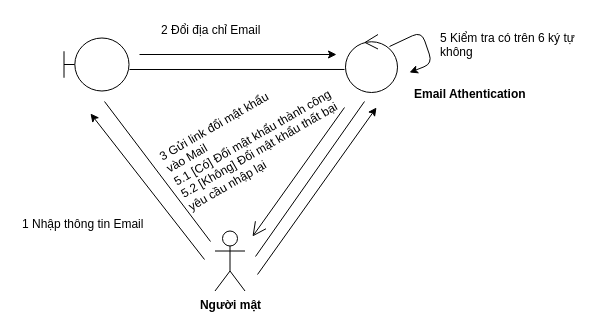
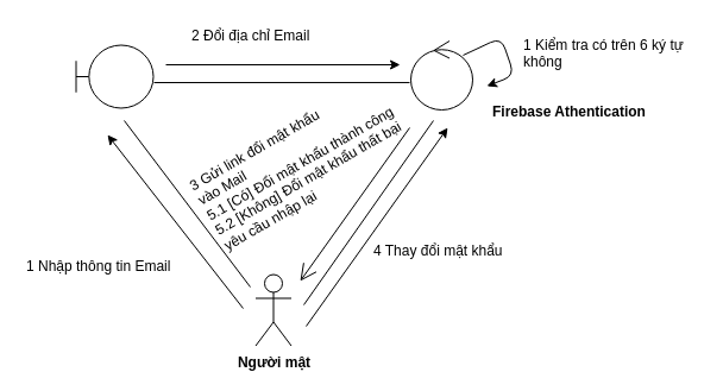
- <mxCell id="18" value="5 Kiểm tra có trên 6 ký tự&amp;nbsp;&lt;br&gt;không&lt;br&gt;" style="text;html=1;resizable=0;points=[];autosize=1;align=left;verticalAlign=top;spacingTop=-4;" vertex="1" parent="1"><mxGeometry x="438" y="28" width="148" height="28" as="geometry" /></mxCell>
+ <mxCell id="18" value="1 Kiểm tra có trên 6 ký tự&amp;nbsp;&lt;br&gt;không&lt;br&gt;" style="text;html=1;resizable=0;points=[];autosize=1;align=left;verticalAlign=top;spacingTop=-4;" vertex="1" parent="1"><mxGeometry x="438" y="28" width="148" height="28" as="geometry" /></mxCell>
- <mxCell id="4" value="Email Athentication" style="text;html=1;resizable=0;points=[];autosize=1;align=left;verticalAlign=top;spacingTop=-4;fontStyle=1" parent="1" vertex="1"><mxGeometry x="412" y="83.5" width="129" height="14" as="geometry" /></mxCell>
+ <mxCell id="4" value="Firebase Athentication" style="text;html=1;resizable=0;points=[];autosize=1;align=left;verticalAlign=top;spacingTop=-4;fontStyle=1" parent="1" vertex="1"><mxGeometry x="412" y="83.5" width="129" height="14" as="geometry" /></mxCell>
+ <mxCell id="16" value="4 Thay đổi mật khẩu" style="text;html=1;resizable=0;points=[];autosize=1;align=left;verticalAlign=top;spacingTop=-4;" vertex="1" parent="1"><mxGeometry x="311.5" y="201" width="119" height="14" as="geometry" /></mxCell>
